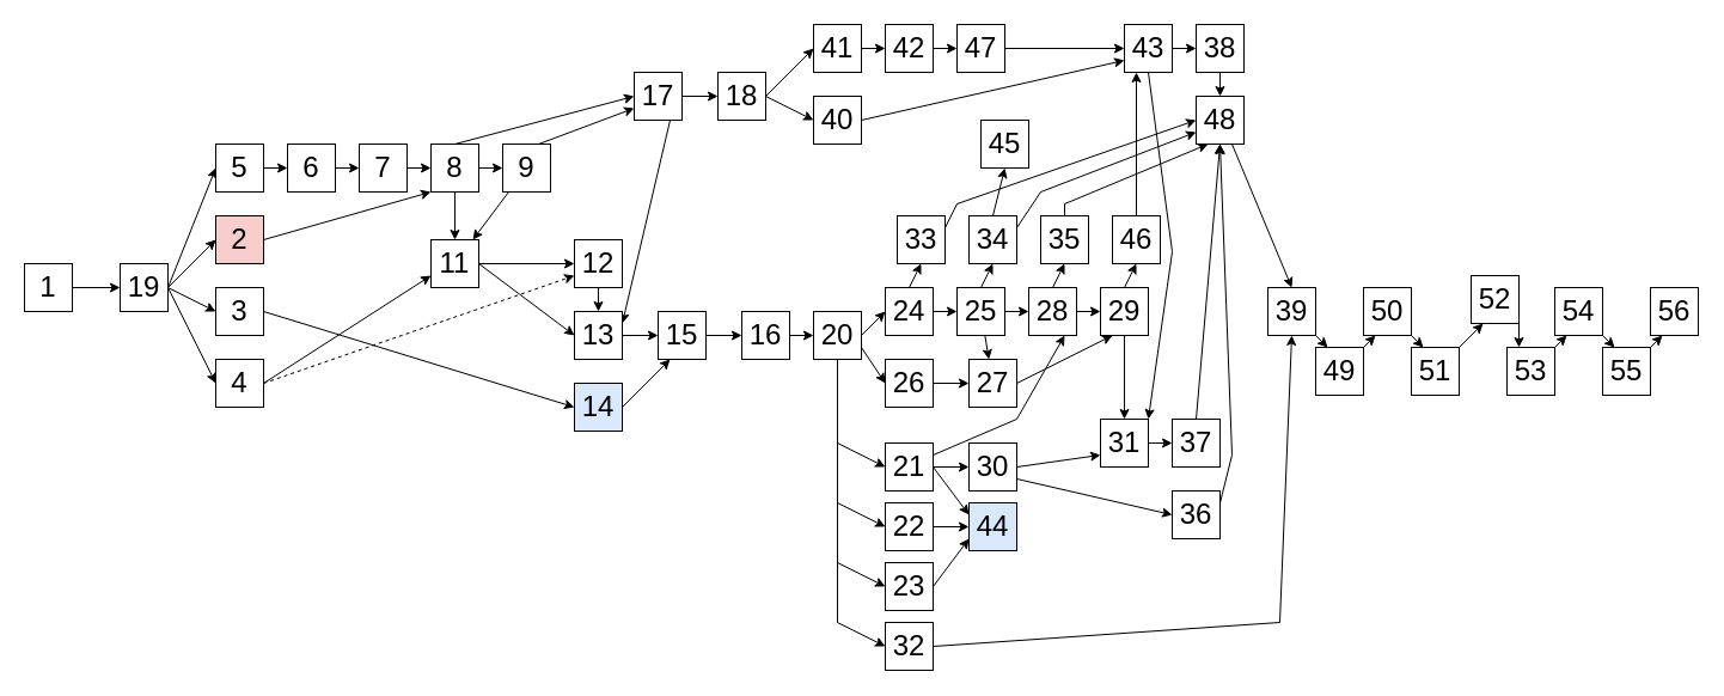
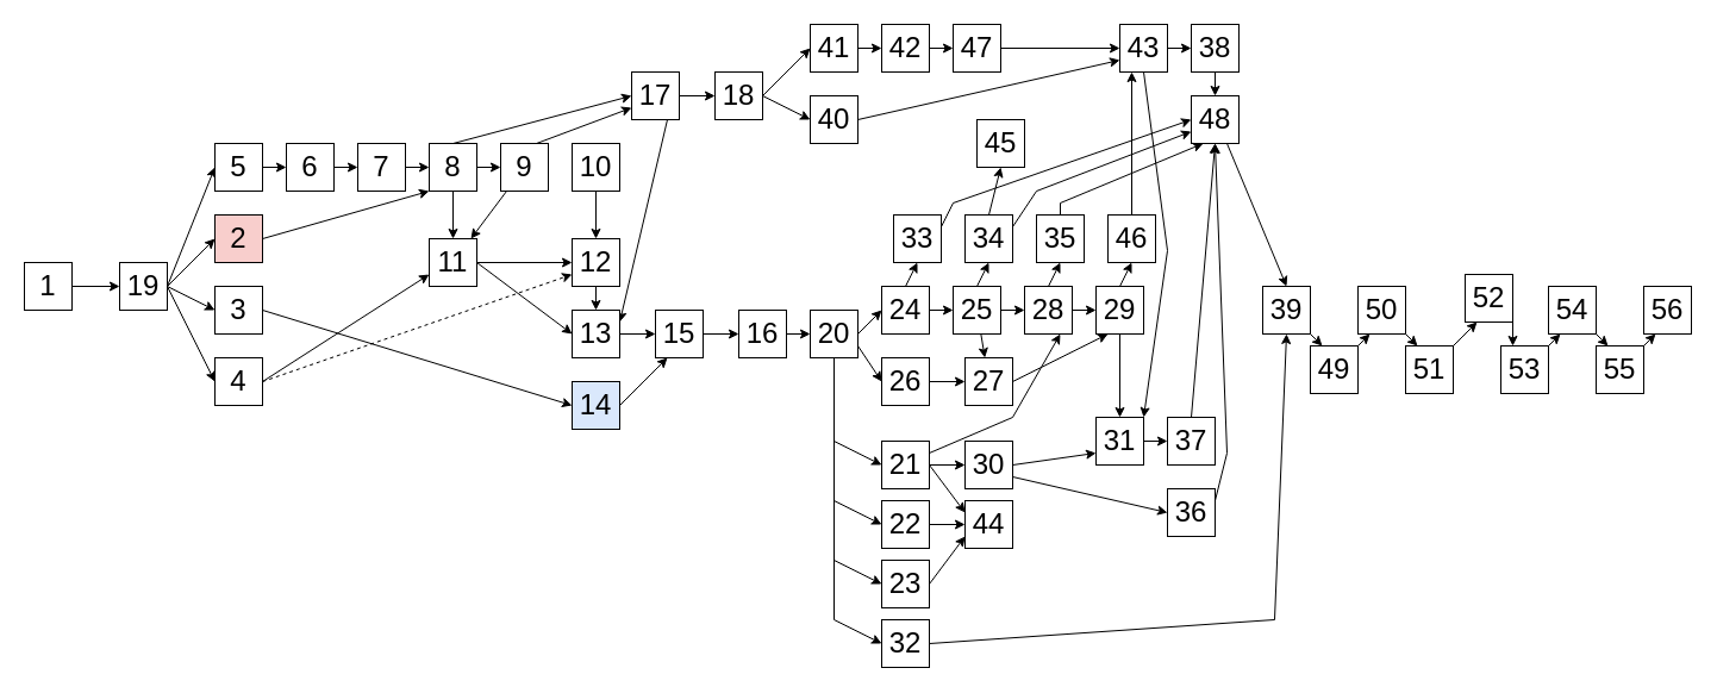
+ <mxCell id="19" value="&lt;font style=&quot;font-size: 24px;&quot;&gt;10&lt;/font&gt;" style="rounded=0;whiteSpace=wrap;html=1;" parent="1" vertex="1"><mxGeometry x="480" y="120" width="40" height="40" as="geometry" /></mxCell>
+ <mxCell id="18" value="" style="edgeStyle=none;rounded=0;orthogonalLoop=1;jettySize=auto;html=1;fontSize=24;" parent="1" source="19" target="40" edge="1"><mxGeometry relative="1" as="geometry" /></mxCell>
- <mxCell id="90" value="&lt;font style=&quot;font-size: 24px;&quot;&gt;44&lt;/font&gt;" style="rounded=0;whiteSpace=wrap;html=1;fillColor=#dae8fc;" vertex="1" parent="1"><mxGeometry x="810" y="420" width="40" height="40" as="geometry" /></mxCell>
+ <mxCell id="90" value="&lt;font style=&quot;font-size: 24px;&quot;&gt;44&lt;/font&gt;" style="rounded=0;whiteSpace=wrap;html=1;" vertex="1" parent="1"><mxGeometry x="810" y="420" width="40" height="40" as="geometry" /></mxCell>
